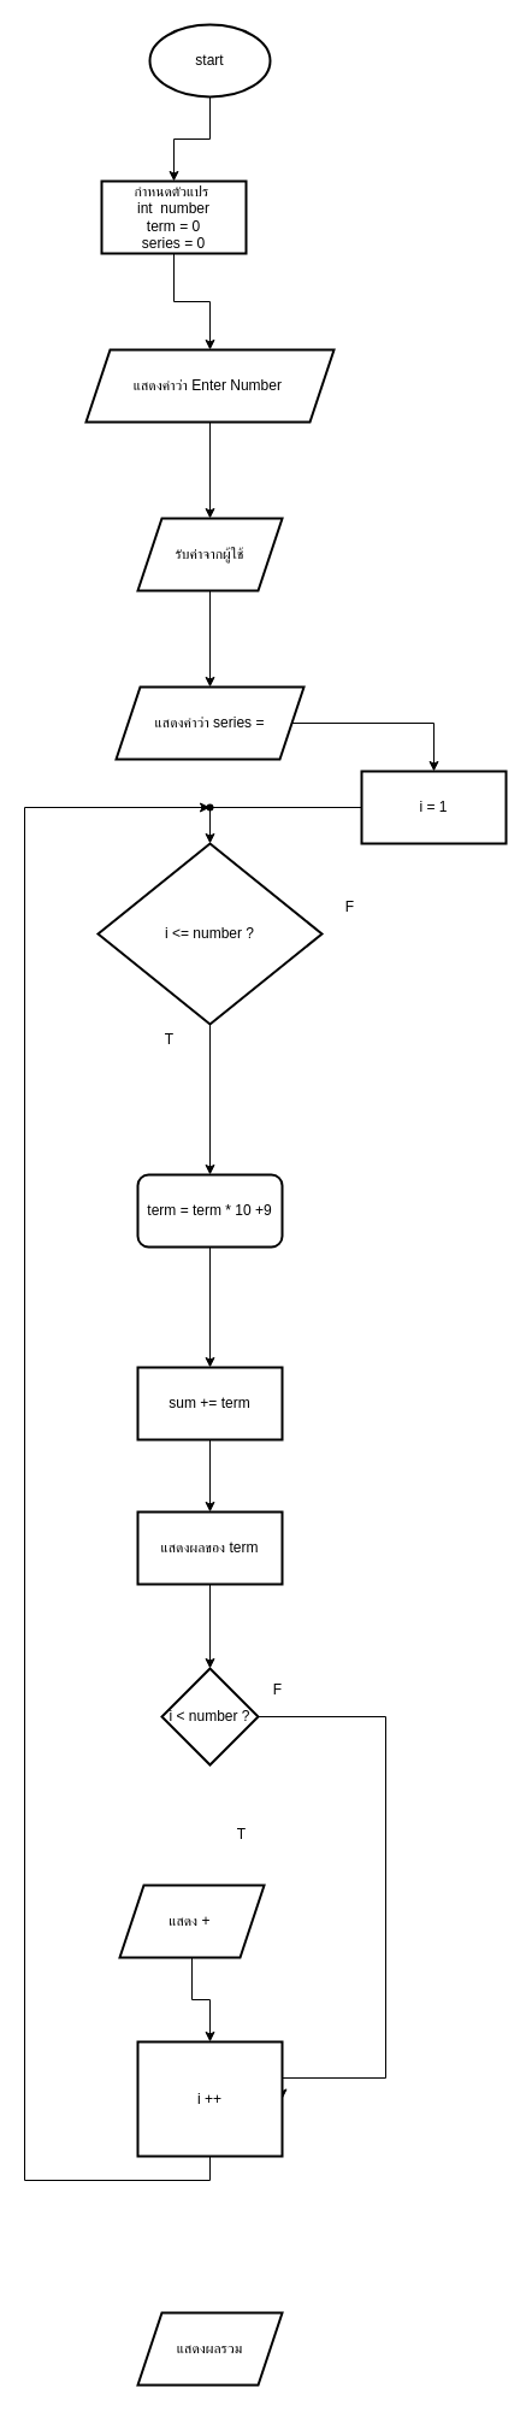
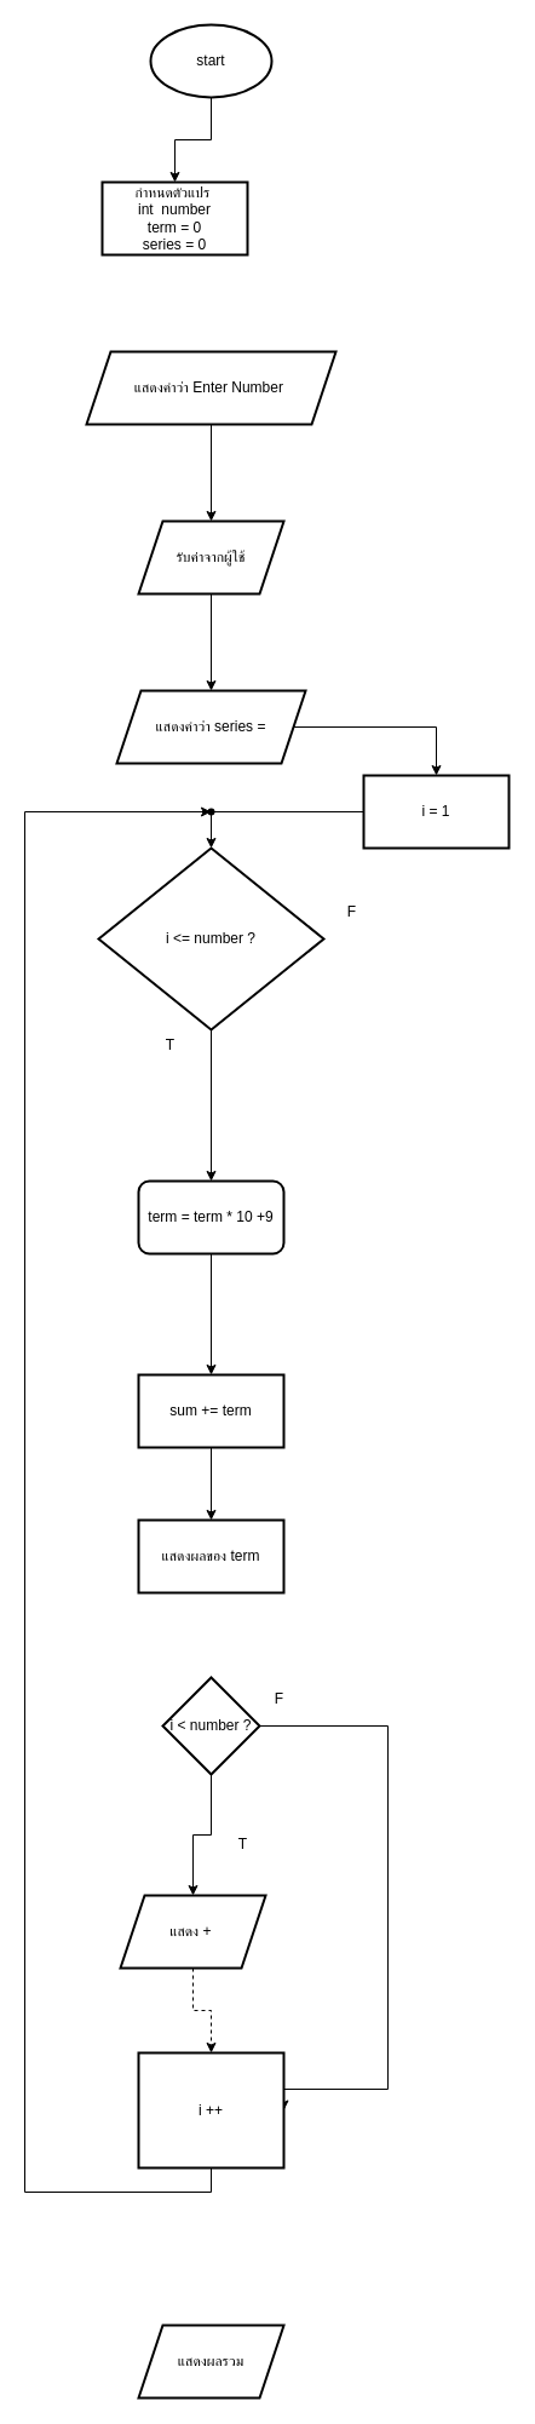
- <mxCell id="4" value="" style="edgeStyle=orthogonalEdgeStyle;rounded=0;orthogonalLoop=1;jettySize=auto;html=1;" edge="1" parent="1" source="5" target="7"><mxGeometry relative="1" as="geometry" /></mxCell>
- <mxCell id="18" value="" style="edgeStyle=orthogonalEdgeStyle;rounded=0;orthogonalLoop=1;jettySize=auto;html=1;" edge="1" parent="1" source="19" target="24"><mxGeometry relative="1" as="geometry" /></mxCell>
+ <mxCell id="22" value="" style="edgeStyle=orthogonalEdgeStyle;rounded=0;orthogonalLoop=1;jettySize=auto;html=1;" edge="1" parent="1" source="24" target="26"><mxGeometry relative="1" as="geometry" /></mxCell>
- <mxCell id="25" value="" style="edgeStyle=orthogonalEdgeStyle;rounded=0;orthogonalLoop=1;jettySize=auto;html=1;" edge="1" parent="1" source="26" target="28"><mxGeometry relative="1" as="geometry" /></mxCell>
+ <mxCell id="25" value="" style="edgeStyle=orthogonalEdgeStyle;rounded=0;orthogonalLoop=1;jettySize=auto;html=1;dashed=1;" edge="1" parent="1" source="26" target="28"><mxGeometry relative="1" as="geometry" /></mxCell>
